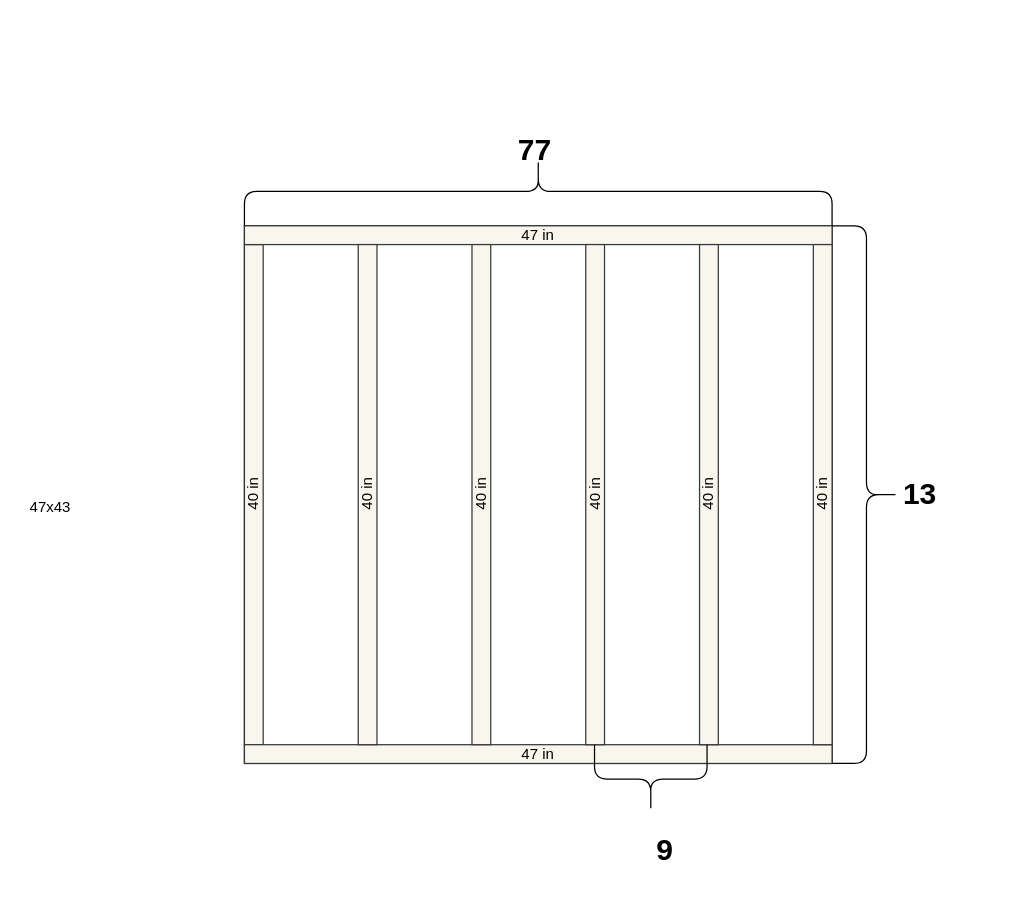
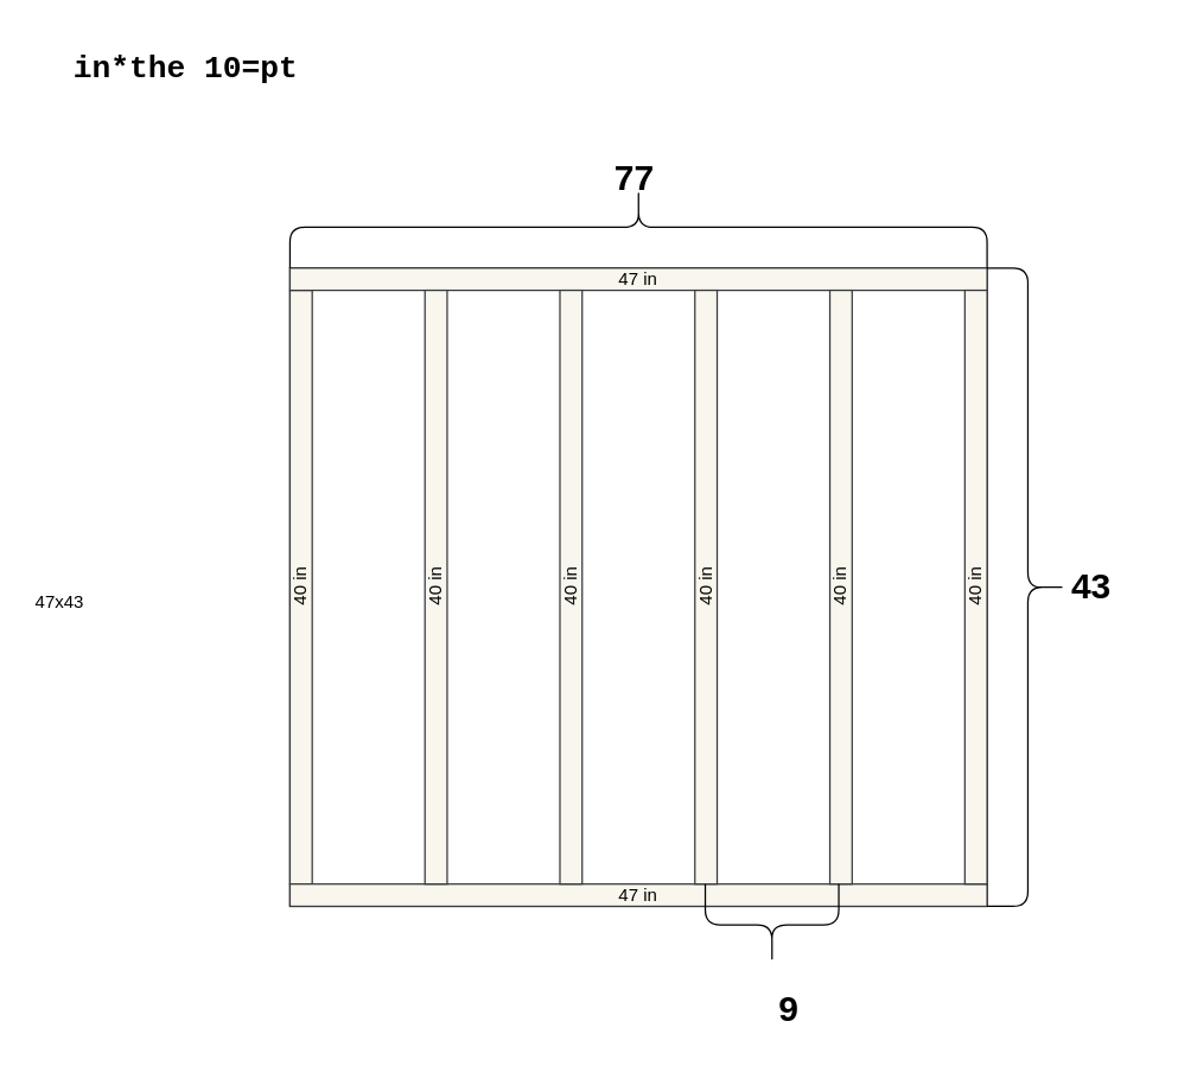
+ <mxCell id="3" value="&lt;h1&gt;&lt;font face=&quot;Courier New&quot;&gt;&lt;font style=&quot;font-size: 21px&quot;&gt;in*the 10=pt&lt;/font&gt;&lt;/font&gt;&lt;/h1&gt;" style="text;html=1;strokeColor=none;fillColor=none;align=center;verticalAlign=middle;whiteSpace=wrap;rounded=0;" parent="1" vertex="1"><mxGeometry x="35" y="20" width="180" height="50" as="geometry" /></mxCell>
- <mxCell id="16" value="13" style="text;strokeColor=none;fillColor=none;html=1;fontSize=24;fontStyle=1;verticalAlign=middle;align=center;" parent="1" vertex="1"><mxGeometry x="685" y="375" width="100" height="40" as="geometry" /></mxCell>
+ <mxCell id="16" value="43" style="text;strokeColor=none;fillColor=none;html=1;fontSize=24;fontStyle=1;verticalAlign=middle;align=center;" parent="1" vertex="1"><mxGeometry x="685" y="375" width="100" height="40" as="geometry" /></mxCell>
